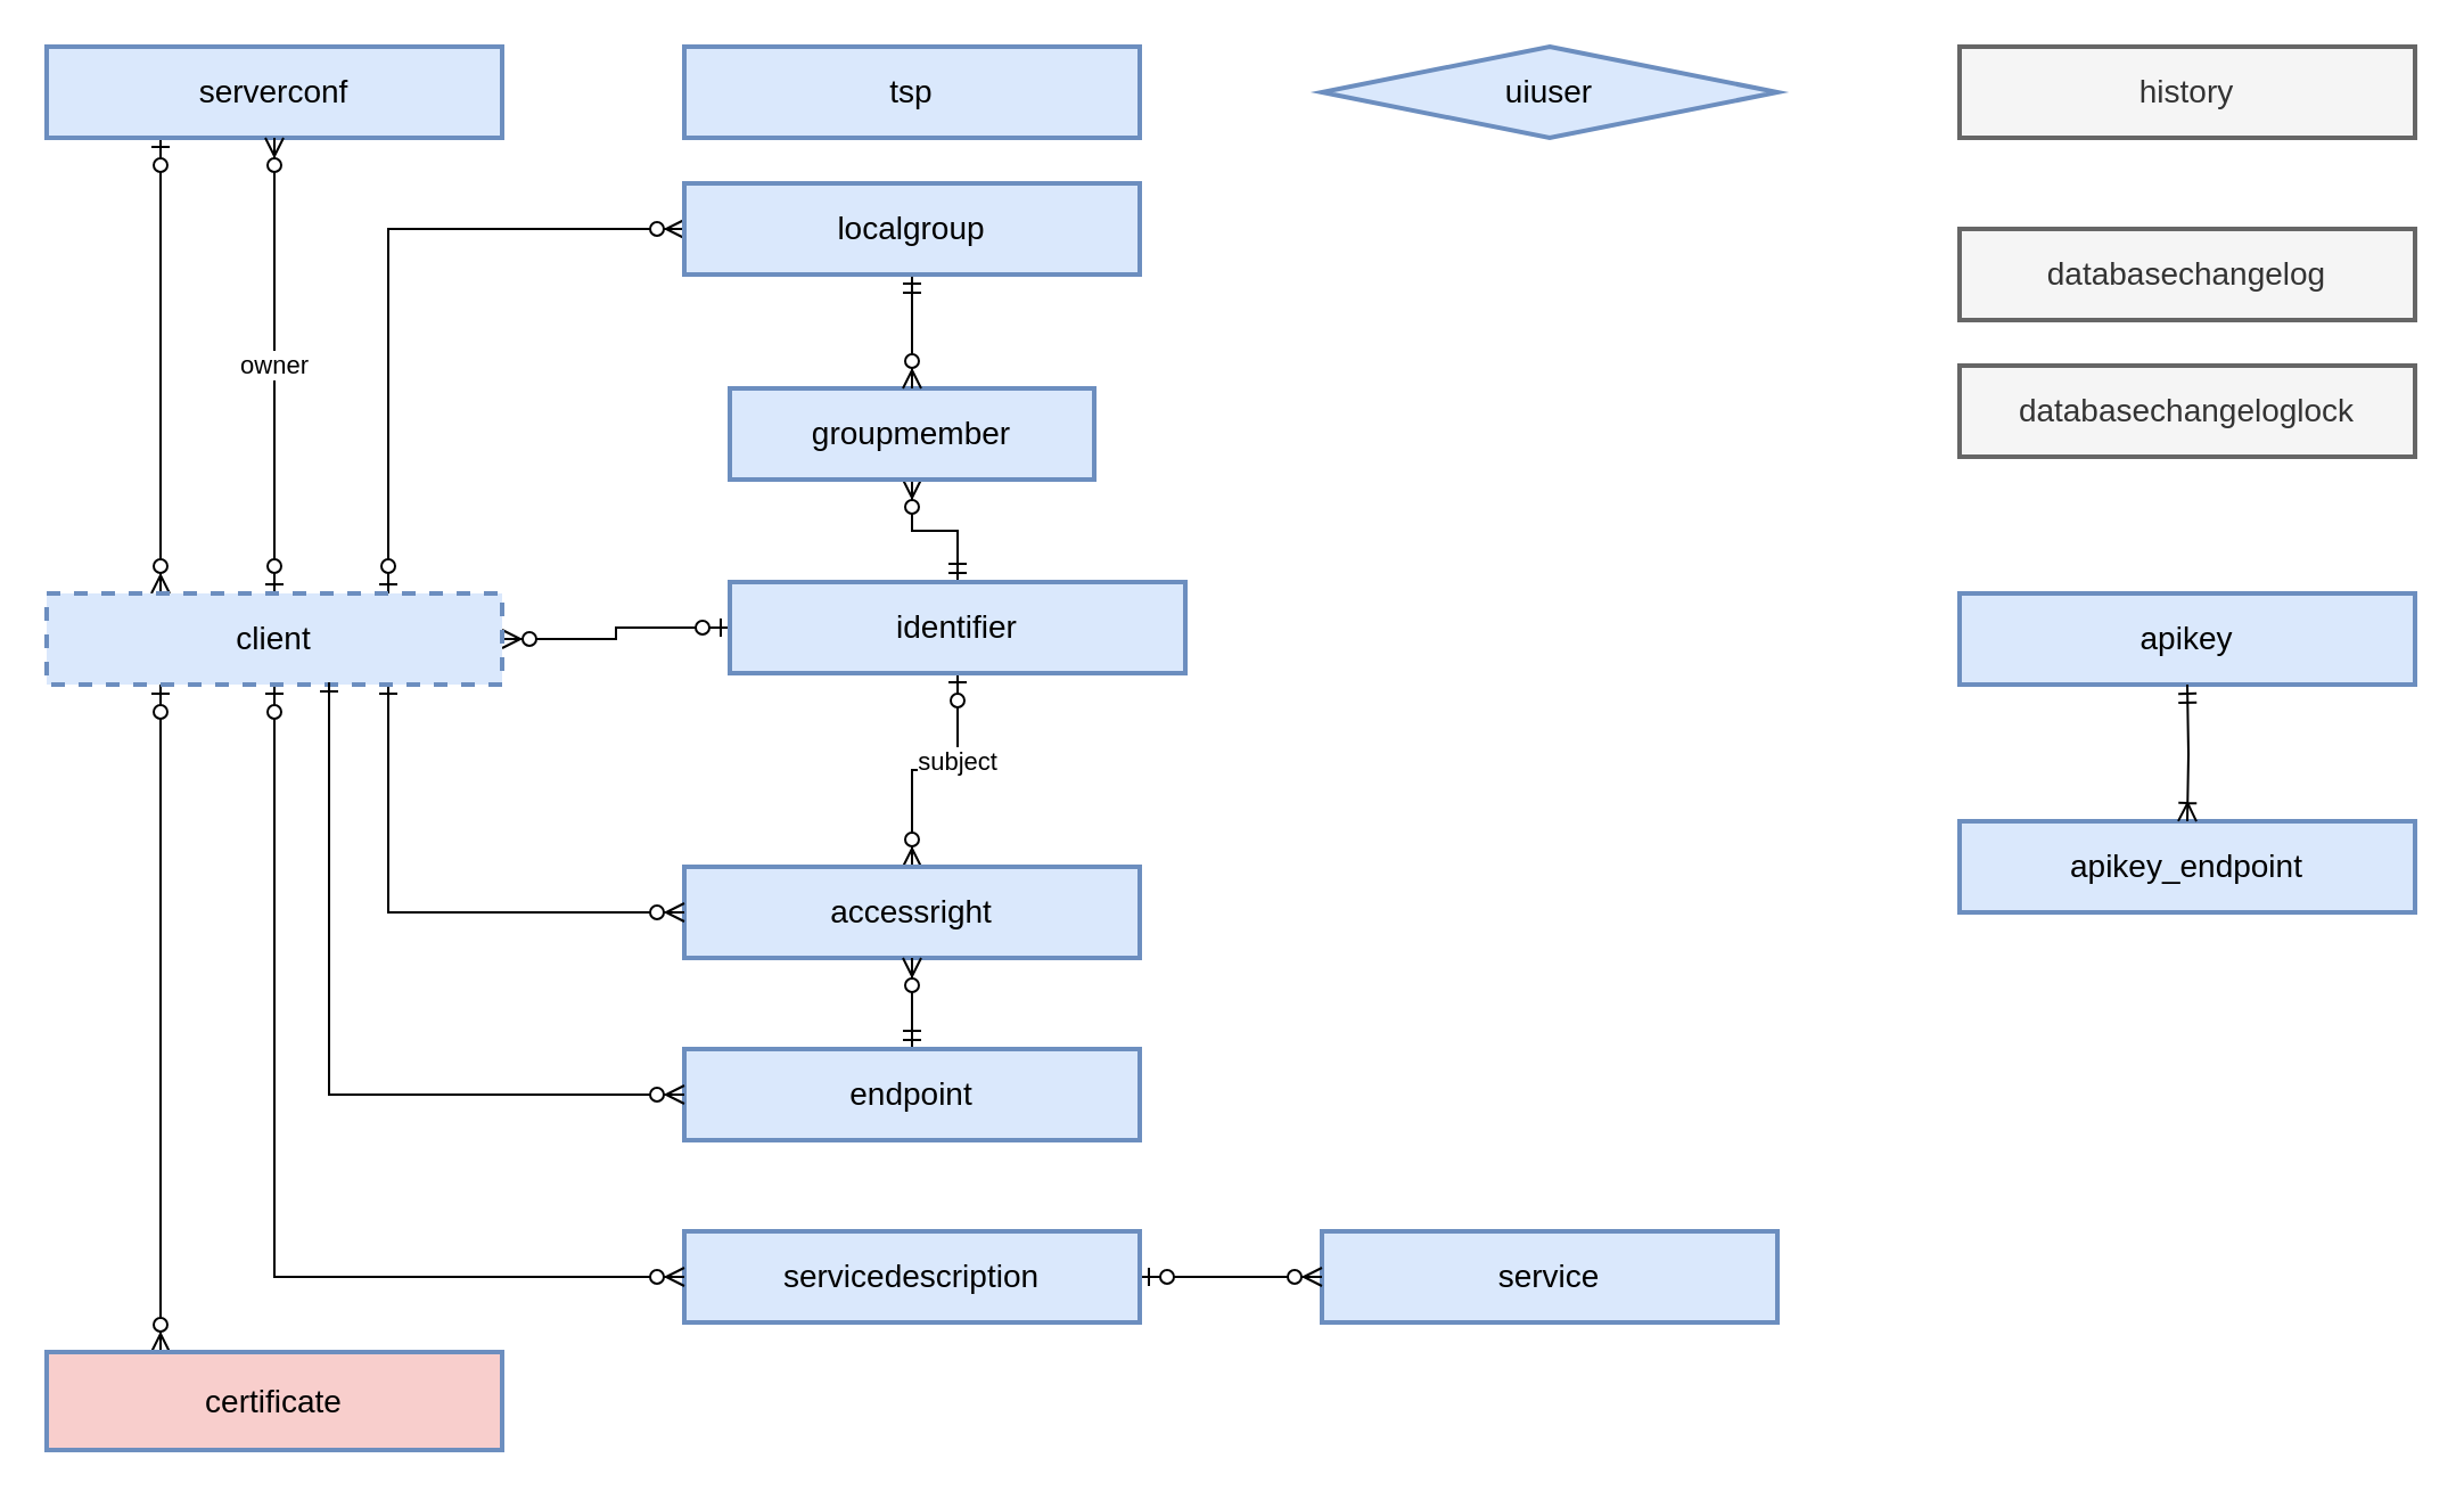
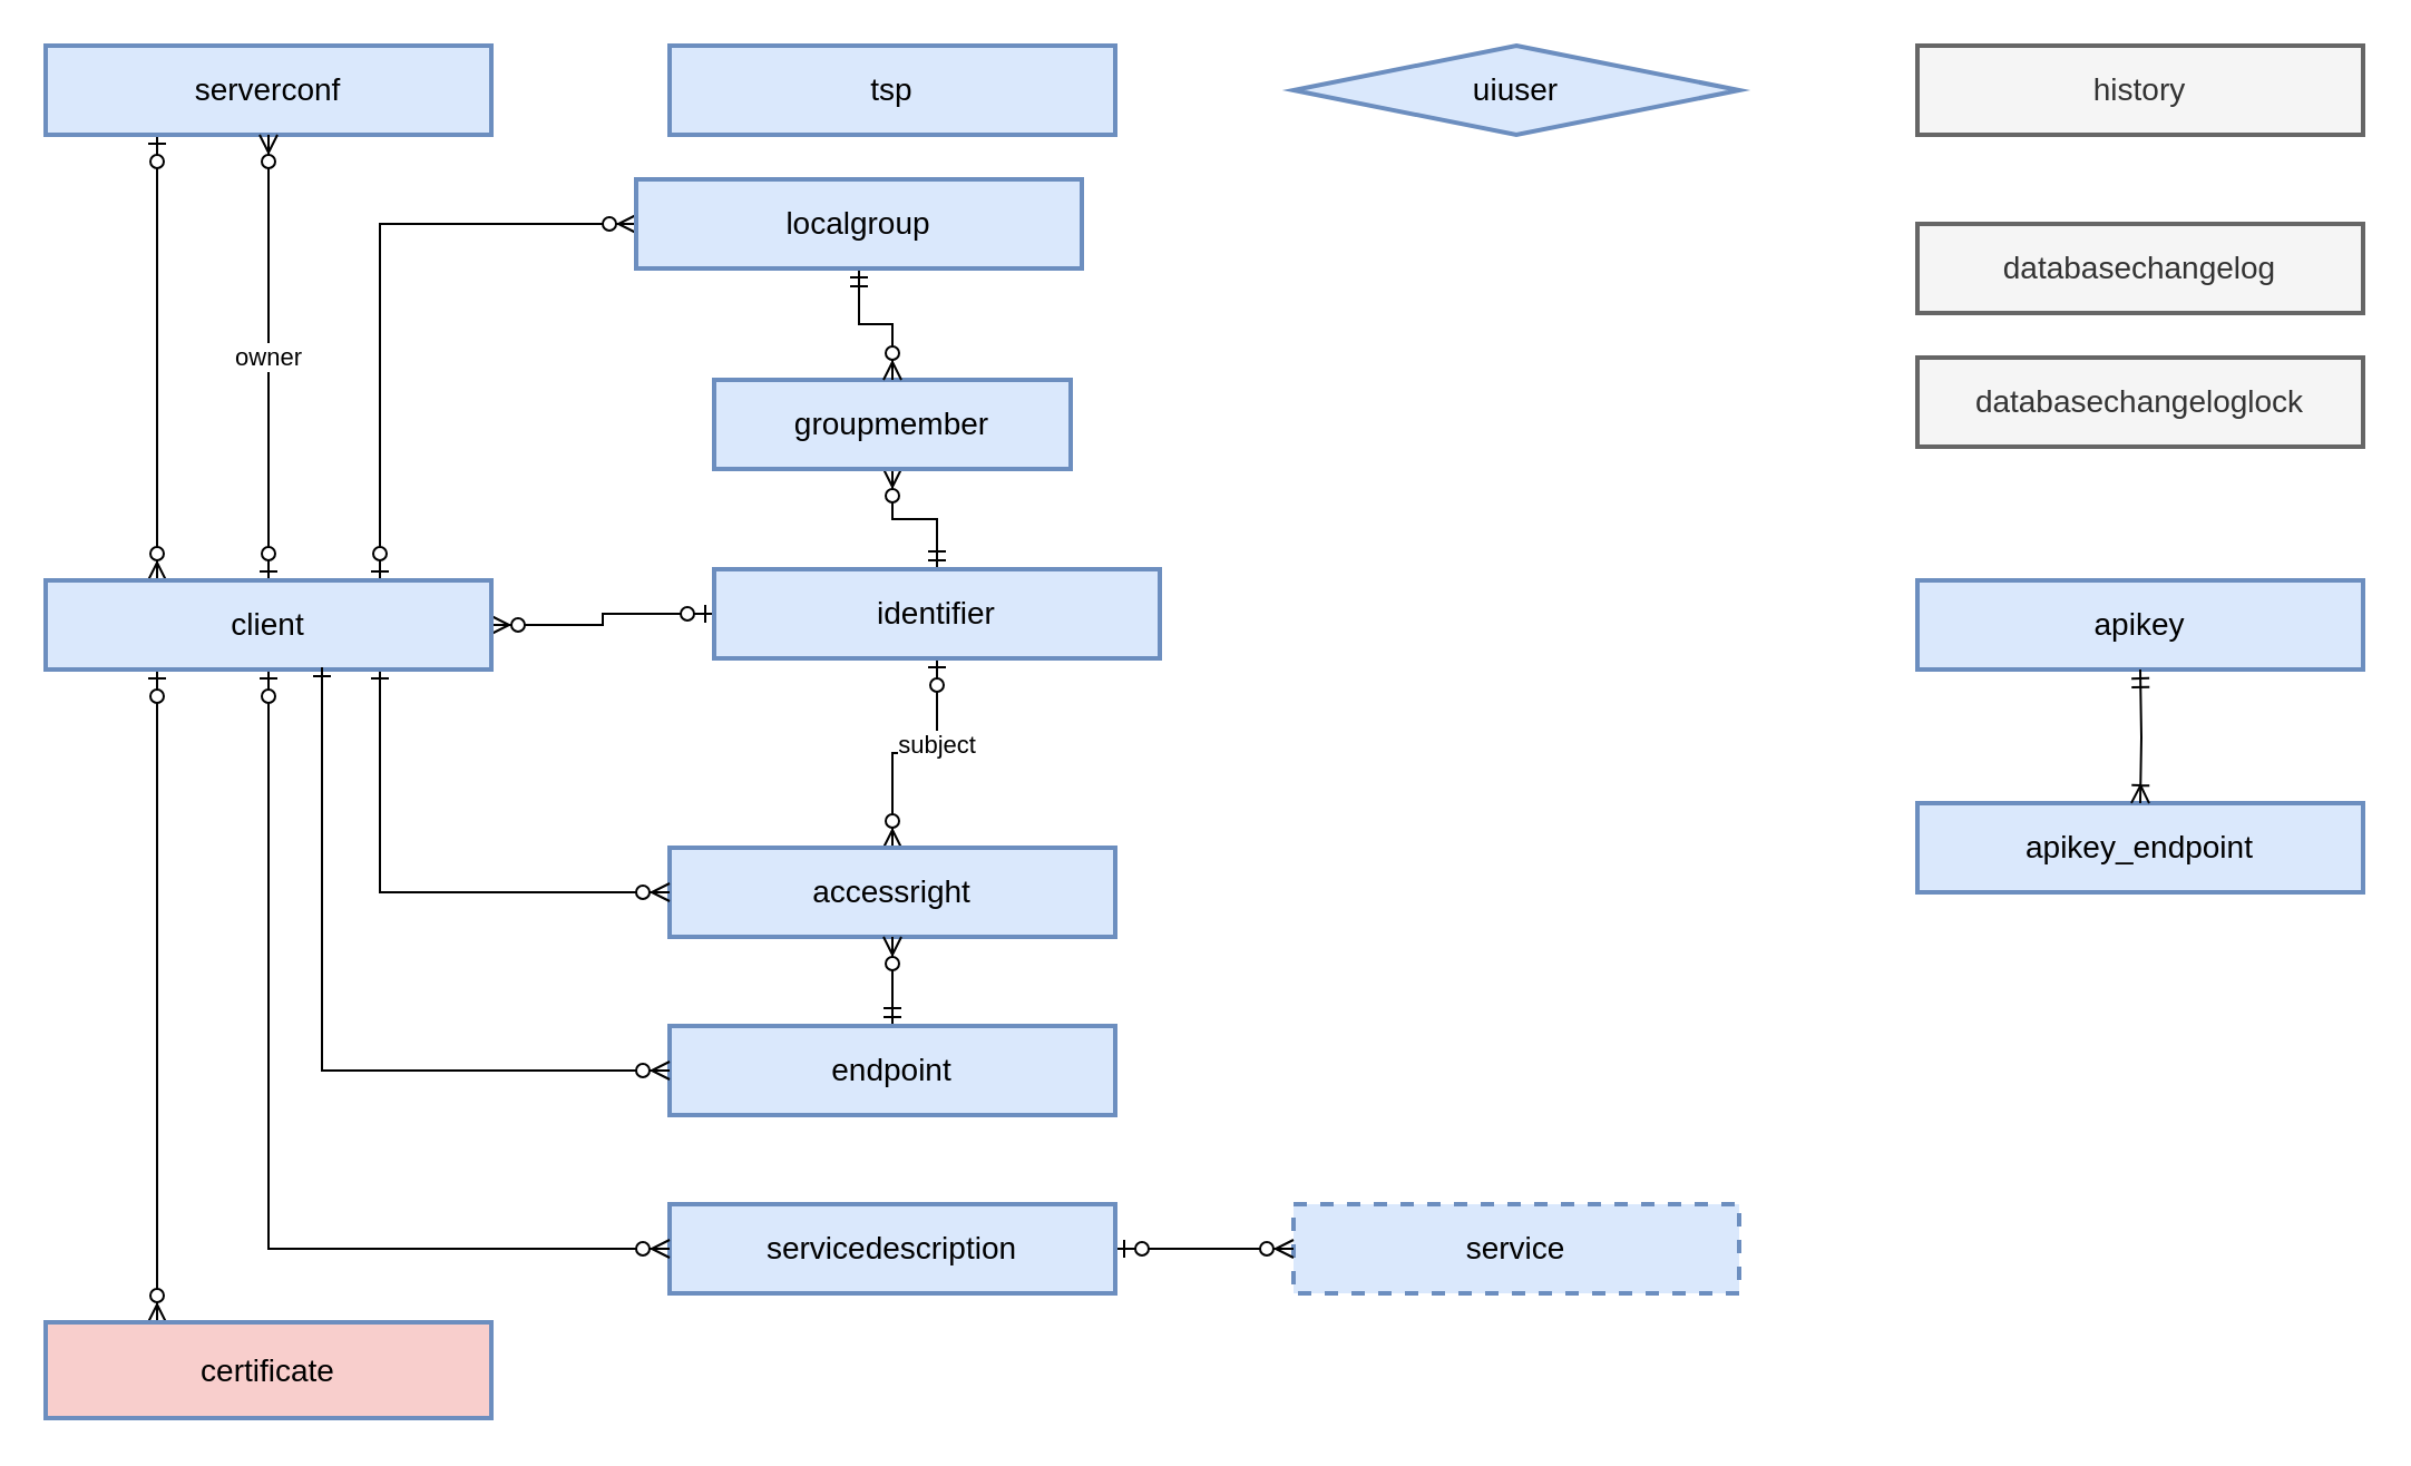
- <mxCell id="25" value="localgroup&lt;br&gt;" style="strokeWidth=2;whiteSpace=wrap;html=1;align=center;fontSize=14;fillColor=#dae8fc;strokeColor=#6c8ebf;" parent="1" vertex="1"><mxGeometry x="300" y="80" width="200" height="40" as="geometry" /></mxCell>
+ <mxCell id="25" value="localgroup&lt;br&gt;" style="strokeWidth=2;whiteSpace=wrap;html=1;align=center;fontSize=14;fillColor=#dae8fc;strokeColor=#6c8ebf;" parent="1" vertex="1"><mxGeometry x="285" y="80" width="200" height="40" as="geometry" /></mxCell>
- <mxCell id="23" value="client&lt;br&gt;" style="strokeWidth=2;whiteSpace=wrap;html=1;align=center;fontSize=14;fillColor=#dae8fc;strokeColor=#6c8ebf;dashed=1;" parent="1" vertex="1"><mxGeometry x="20" y="260" width="200" height="40" as="geometry" /></mxCell>
+ <mxCell id="23" value="client&lt;br&gt;" style="strokeWidth=2;whiteSpace=wrap;html=1;align=center;fontSize=14;fillColor=#dae8fc;strokeColor=#6c8ebf;" parent="1" vertex="1"><mxGeometry x="20" y="260" width="200" height="40" as="geometry" /></mxCell>
- <mxCell id="2" value="service&lt;br&gt;" style="strokeWidth=2;whiteSpace=wrap;html=1;align=center;fontSize=14;fillColor=#dae8fc;strokeColor=#6c8ebf;" parent="1" vertex="1"><mxGeometry x="580" y="540" width="200" height="40" as="geometry" /></mxCell>
+ <mxCell id="2" value="service&lt;br&gt;" style="strokeWidth=2;whiteSpace=wrap;html=1;align=center;fontSize=14;fillColor=#dae8fc;strokeColor=#6c8ebf;dashed=1;" parent="1" vertex="1"><mxGeometry x="580" y="540" width="200" height="40" as="geometry" /></mxCell>
